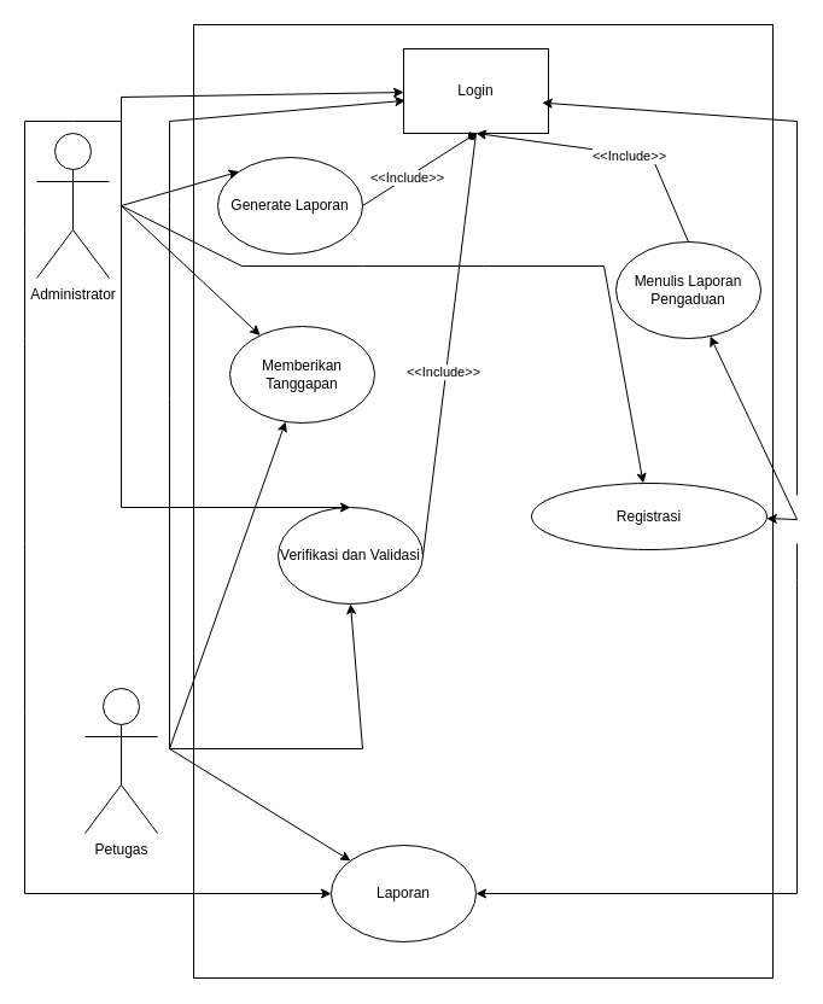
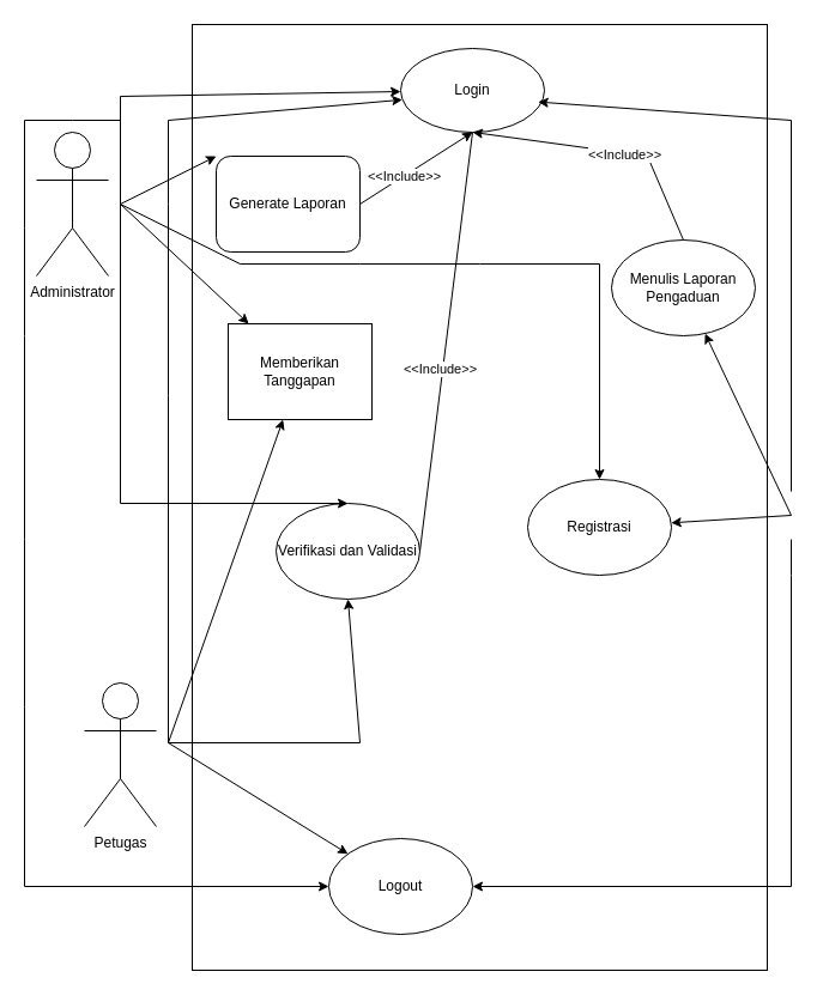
- <mxCell id="5" value="Login" style="whiteSpace=wrap;html=1;fillColor=none;rounded=0;" parent="1" vertex="1"><mxGeometry x="334" y="40" width="120" height="70" as="geometry" /></mxCell>
+ <mxCell id="5" value="Login" style="ellipse;whiteSpace=wrap;html=1;fillColor=none;" parent="1" vertex="1"><mxGeometry x="334" y="40" width="120" height="70" as="geometry" /></mxCell>
- <mxCell id="30" value="" style="endArrow=diamond;html=1;rounded=0;exitX=1;exitY=0.5;exitDx=0;exitDy=0;entryX=0.5;entryY=1;entryDx=0;entryDy=0;" edge="1" parent="1" source="11" target="5"><mxGeometry width="50" height="50" relative="1" as="geometry"><mxPoint x="290" y="270" as="sourcePoint" /><mxPoint x="340" y="220" as="targetPoint" /></mxGeometry></mxCell>
+ <mxCell id="30" value="" style="endArrow=classic;html=1;rounded=0;exitX=1;exitY=0.5;exitDx=0;exitDy=0;entryX=0.5;entryY=1;entryDx=0;entryDy=0;" edge="1" parent="1" source="11" target="5"><mxGeometry width="50" height="50" relative="1" as="geometry"><mxPoint x="290" y="270" as="sourcePoint" /><mxPoint x="340" y="220" as="targetPoint" /></mxGeometry></mxCell>
- <mxCell id="11" value="Generate Laporan" style="ellipse;whiteSpace=wrap;html=1;fillColor=none;" parent="1" vertex="1"><mxGeometry x="180" y="130" width="120" height="80" as="geometry" /></mxCell>
+ <mxCell id="11" value="Generate Laporan" style="whiteSpace=wrap;html=1;fillColor=none;rounded=1;" parent="1" vertex="1"><mxGeometry x="180" y="130" width="120" height="80" as="geometry" /></mxCell>
- <mxCell id="10" value="Memberikan Tanggapan" style="ellipse;whiteSpace=wrap;html=1;fillColor=none;" parent="1" vertex="1"><mxGeometry x="190" y="270" width="120" height="80" as="geometry" /></mxCell>
+ <mxCell id="10" value="Memberikan Tanggapan" style="whiteSpace=wrap;html=1;fillColor=none;rounded=0;" parent="1" vertex="1"><mxGeometry x="190" y="270" width="120" height="80" as="geometry" /></mxCell>
- <mxCell id="7" value="Registrasi" style="ellipse;whiteSpace=wrap;html=1;fillColor=none;" parent="1" vertex="1"><mxGeometry x="440" y="400" width="195" height="55" as="geometry" /></mxCell>
+ <mxCell id="7" value="Registrasi" style="ellipse;whiteSpace=wrap;html=1;fillColor=none;" parent="1" vertex="1"><mxGeometry x="440" y="400" width="120" height="80" as="geometry" /></mxCell>
- <mxCell id="6" value="Laporan" style="ellipse;whiteSpace=wrap;html=1;fillColor=none;" parent="1" vertex="1"><mxGeometry x="274" y="700" width="120" height="80" as="geometry" /></mxCell>
+ <mxCell id="6" value="Logout" style="ellipse;whiteSpace=wrap;html=1;fillColor=none;" parent="1" vertex="1"><mxGeometry x="274" y="700" width="120" height="80" as="geometry" /></mxCell>
